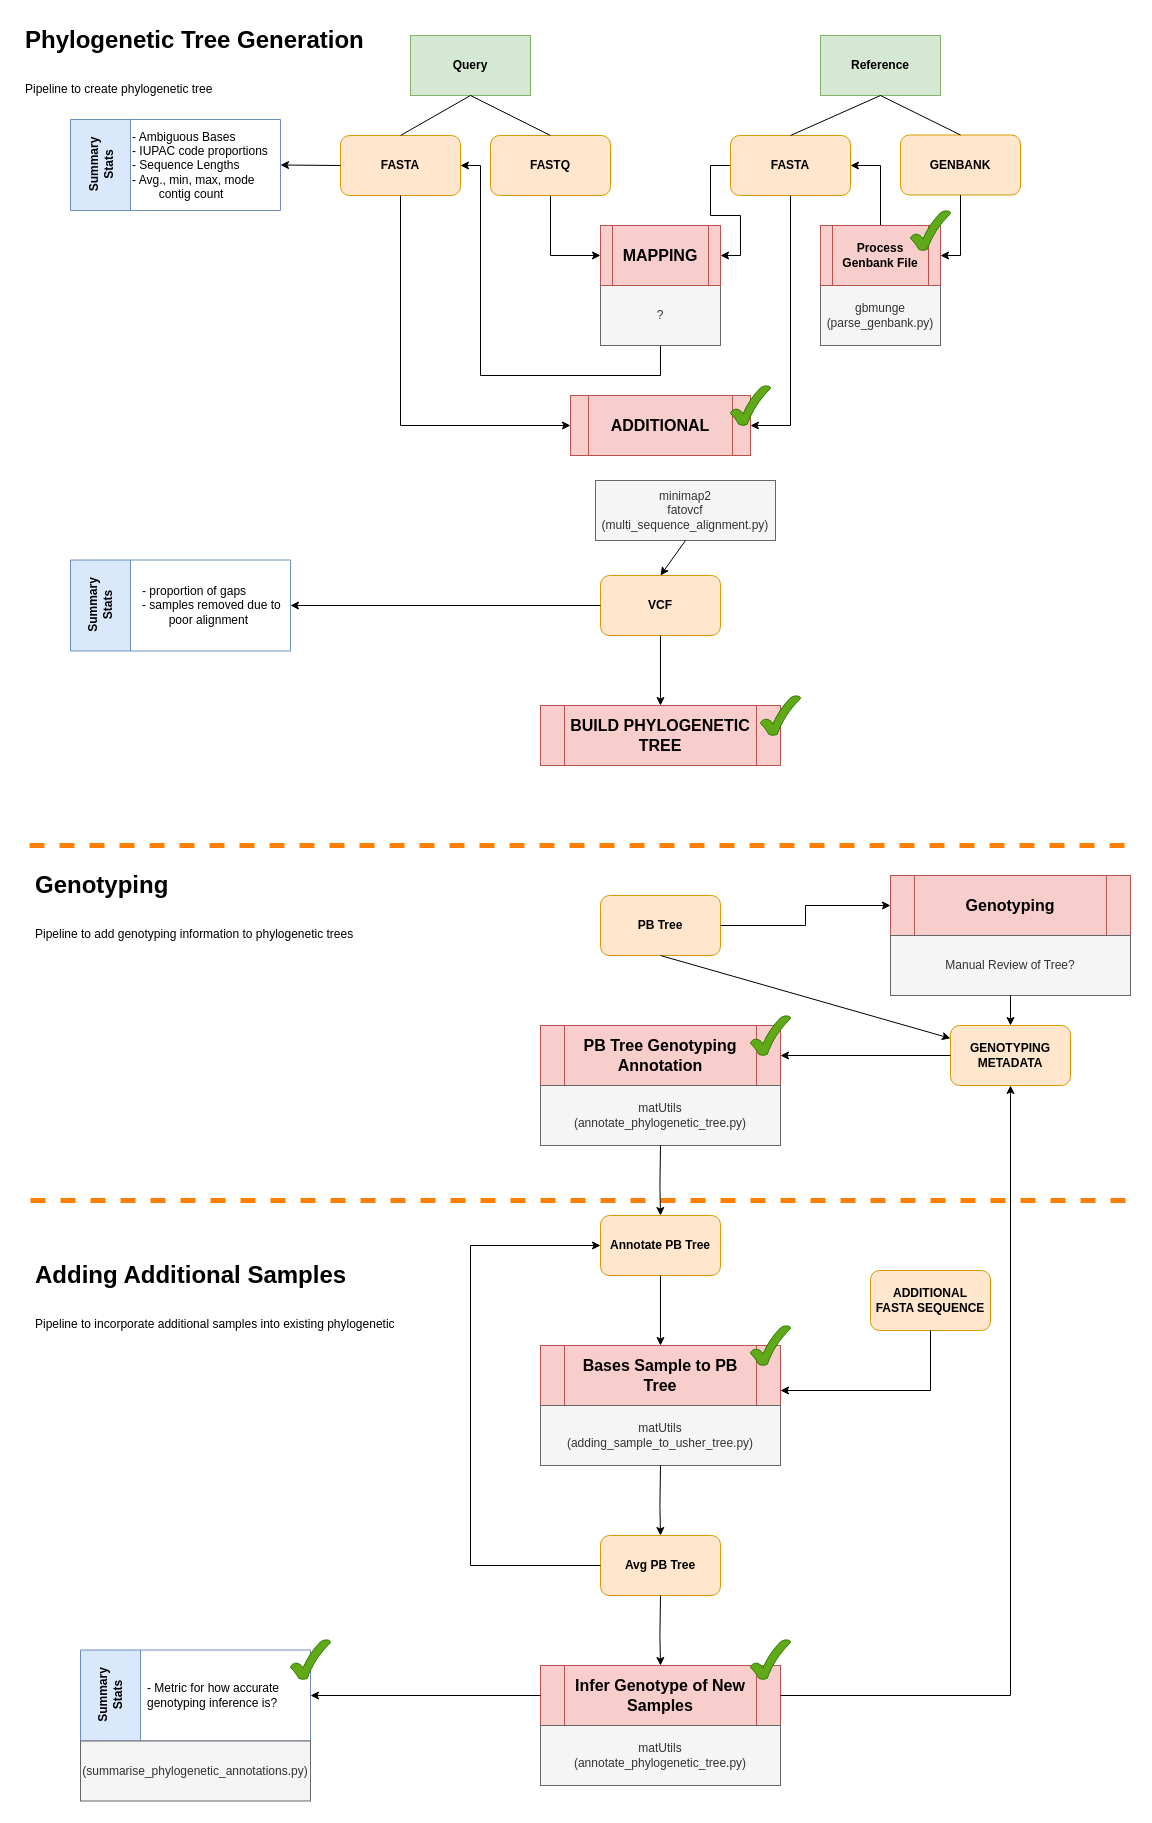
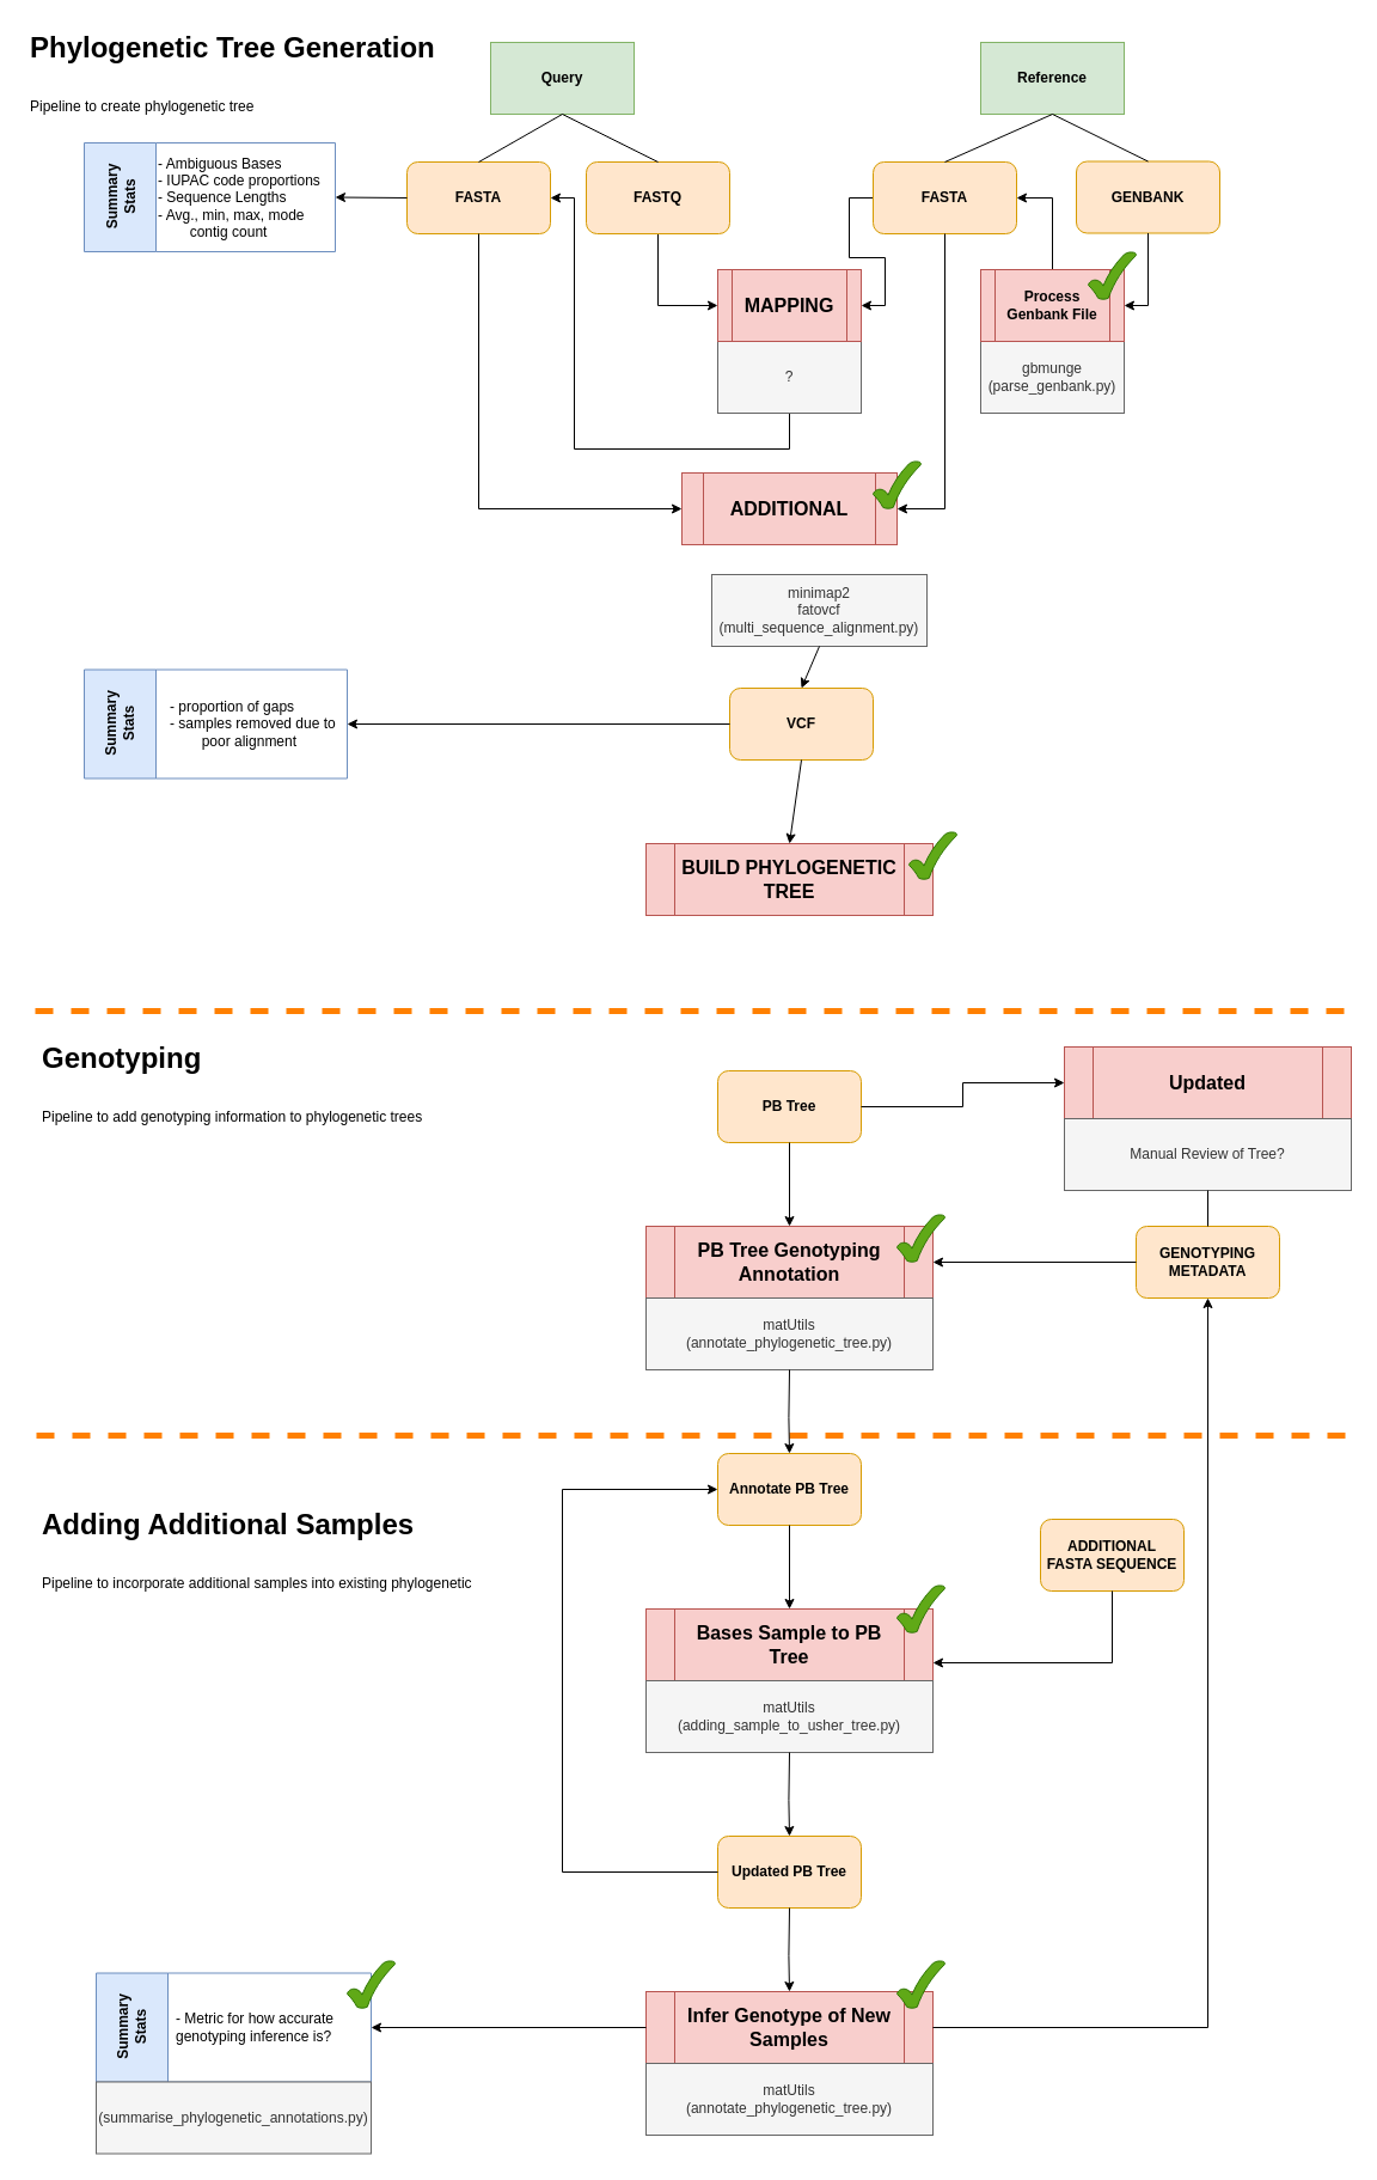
- <mxCell id="28" value="&lt;b&gt;VCF&lt;/b&gt;" style="rounded=1;whiteSpace=wrap;html=1;fillColor=#ffe6cc;strokeColor=#d79b00;" parent="1" vertex="1"><mxGeometry x="600" y="575" width="120" height="60" as="geometry" /></mxCell>
+ <mxCell id="28" value="&lt;b&gt;VCF&lt;/b&gt;" style="rounded=1;whiteSpace=wrap;html=1;fillColor=#ffe6cc;strokeColor=#d79b00;" parent="1" vertex="1"><mxGeometry x="610" y="575" width="120" height="60" as="geometry" /></mxCell>
- <mxCell id="39" value="&lt;span style=&quot;font-size: 16px;&quot;&gt;&lt;b&gt;Genotyping&lt;/b&gt;&lt;/span&gt;" style="shape=process;whiteSpace=wrap;html=1;backgroundOutline=1;fillColor=#f8cecc;strokeColor=#b85450;" parent="1" vertex="1"><mxGeometry x="890" y="875" width="240" height="60" as="geometry" /></mxCell>
+ <mxCell id="39" value="&lt;span style=&quot;font-size: 16px;&quot;&gt;&lt;b&gt;Updated&lt;/b&gt;&lt;/span&gt;" style="shape=process;whiteSpace=wrap;html=1;backgroundOutline=1;fillColor=#f8cecc;strokeColor=#b85450;" parent="1" vertex="1"><mxGeometry x="890" y="875" width="240" height="60" as="geometry" /></mxCell>
- <mxCell id="38" value="" style="endArrow=classic;html=1;rounded=0;exitX=0.5;exitY=1;exitDx=0;exitDy=0;" parent="1" source="35" target="42" edge="1"><mxGeometry width="50" height="50" relative="1" as="geometry"><mxPoint x="659.5" y="955" as="sourcePoint" /><mxPoint x="659.5" y="1025" as="targetPoint" /></mxGeometry></mxCell>
+ <mxCell id="38" value="" style="endArrow=classic;html=1;rounded=0;entryX=0.5;entryY=0;entryDx=0;entryDy=0;exitX=0.5;exitY=1;exitDx=0;exitDy=0;" parent="1" source="35" target="36" edge="1"><mxGeometry width="50" height="50" relative="1" as="geometry"><mxPoint x="659.5" y="955" as="sourcePoint" /><mxPoint x="659.5" y="1025" as="targetPoint" /></mxGeometry></mxCell>
- <mxCell id="43" value="" style="endArrow=classic;html=1;rounded=0;entryX=0.5;entryY=0;entryDx=0;entryDy=0;exitX=0.5;exitY=1;exitDx=0;exitDy=0;" parent="1" source="40" target="42" edge="1"><mxGeometry width="50" height="50" relative="1" as="geometry"><mxPoint x="570" y="945" as="sourcePoint" /><mxPoint x="620" y="895" as="targetPoint" /></mxGeometry></mxCell>
+ <mxCell id="43" value="" style="endArrow=none;html=1;rounded=0;entryX=0.5;entryY=0;entryDx=0;entryDy=0;exitX=0.5;exitY=1;exitDx=0;exitDy=0;" parent="1" source="40" target="42" edge="1"><mxGeometry width="50" height="50" relative="1" as="geometry"><mxPoint x="570" y="945" as="sourcePoint" /><mxPoint x="620" y="895" as="targetPoint" /></mxGeometry></mxCell>
- <mxCell id="59" value="&lt;b&gt;Avg PB Tree&lt;/b&gt;" style="rounded=1;whiteSpace=wrap;html=1;fillColor=#ffe6cc;strokeColor=#d79b00;" parent="1" vertex="1"><mxGeometry x="600" y="1535" width="120" height="60" as="geometry" /></mxCell>
+ <mxCell id="59" value="&lt;b&gt;Updated PB Tree&lt;/b&gt;" style="rounded=1;whiteSpace=wrap;html=1;fillColor=#ffe6cc;strokeColor=#d79b00;" parent="1" vertex="1"><mxGeometry x="600" y="1535" width="120" height="60" as="geometry" /></mxCell>
